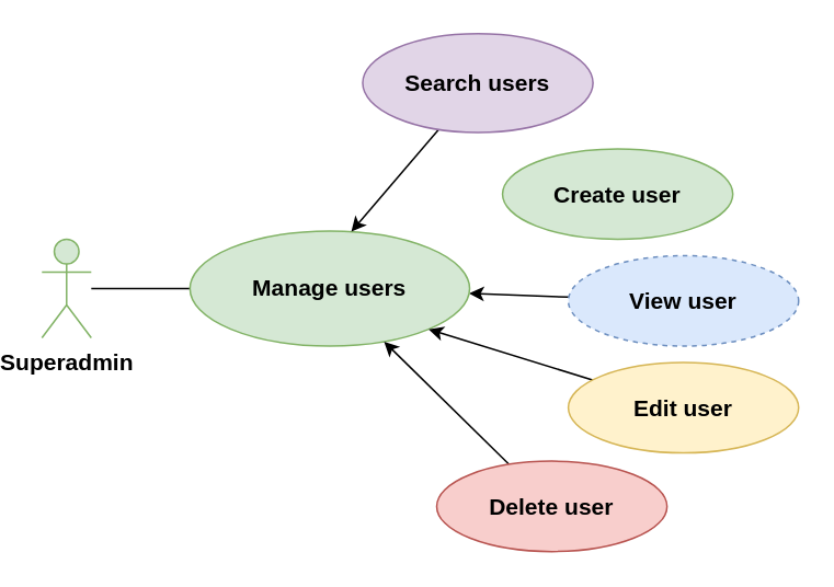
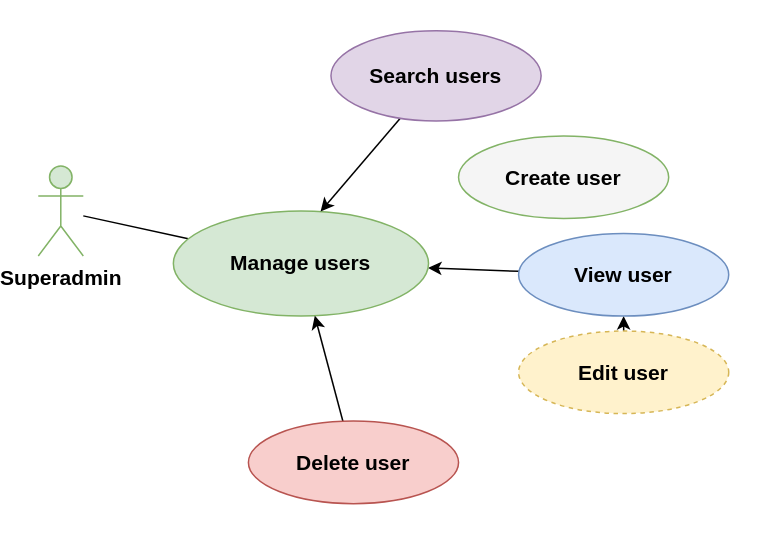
- <mxCell id="10" value="&lt;b&gt;&lt;font style=&quot;font-size: 14px;&quot;&gt;Create user&lt;/font&gt;&lt;/b&gt;" style="ellipse;whiteSpace=wrap;html=1;fillColor=#d5e8d4;strokeColor=#82b366;" vertex="1" parent="1"><mxGeometry x="300" y="90" width="140" height="55" as="geometry" /></mxCell>
+ <mxCell id="10" value="&lt;b&gt;&lt;font style=&quot;font-size: 14px;&quot;&gt;Create user&lt;/font&gt;&lt;/b&gt;" style="ellipse;whiteSpace=wrap;html=1;fillColor=#f5f5f5;strokeColor=#82b366;" vertex="1" parent="1"><mxGeometry x="300" y="90" width="140" height="55" as="geometry" /></mxCell>
- <mxCell id="3" value="Superadmin" style="shape=umlActor;verticalLabelPosition=bottom;verticalAlign=top;html=1;outlineConnect=0;fillColor=#d5e8d4;strokeColor=#82b366;fontStyle=1;fontSize=14;" parent="1" vertex="1"><mxGeometry x="20" y="145" width="30" height="60" as="geometry" /></mxCell>
+ <mxCell id="3" value="Superadmin" style="shape=umlActor;verticalLabelPosition=bottom;verticalAlign=top;html=1;outlineConnect=0;fillColor=#d5e8d4;strokeColor=#82b366;fontStyle=1;fontSize=14;" parent="1" vertex="1"><mxGeometry x="20" y="110" width="30" height="60" as="geometry" /></mxCell>
- <mxCell id="13" value="&lt;b&gt;&lt;font style=&quot;font-size: 14px;&quot;&gt;View user&lt;/font&gt;&lt;/b&gt;" style="ellipse;whiteSpace=wrap;html=1;fillColor=#dae8fc;strokeColor=#6c8ebf;dashed=1;" vertex="1" parent="1"><mxGeometry x="340" y="155" width="140" height="55" as="geometry" /></mxCell>
+ <mxCell id="13" value="&lt;b&gt;&lt;font style=&quot;font-size: 14px;&quot;&gt;View user&lt;/font&gt;&lt;/b&gt;" style="ellipse;whiteSpace=wrap;html=1;fillColor=#dae8fc;strokeColor=#6c8ebf;" vertex="1" parent="1"><mxGeometry x="340" y="155" width="140" height="55" as="geometry" /></mxCell>
- <mxCell id="8" style="edgeStyle=none;html=1;entryX=1;entryY=1;entryDx=0;entryDy=0;endArrow=classic;endFill=1;" edge="1" parent="1" source="9" target="5"><mxGeometry relative="1" as="geometry" /></mxCell>
+ <mxCell id="8" style="edgeStyle=none;html=1;endArrow=classic;endFill=1;" edge="1" parent="1" source="9" target="13"><mxGeometry relative="1" as="geometry" /></mxCell>
- <mxCell id="9" value="&lt;b&gt;&lt;font style=&quot;font-size: 14px;&quot;&gt;Edit user&lt;br&gt;&lt;/font&gt;&lt;/b&gt;" style="ellipse;whiteSpace=wrap;html=1;fillColor=#fff2cc;strokeColor=#d6b656;" vertex="1" parent="1"><mxGeometry x="340" y="220" width="140" height="55" as="geometry" /></mxCell>
+ <mxCell id="9" value="&lt;b&gt;&lt;font style=&quot;font-size: 14px;&quot;&gt;Edit user&lt;br&gt;&lt;/font&gt;&lt;/b&gt;" style="ellipse;whiteSpace=wrap;html=1;fillColor=#fff2cc;strokeColor=#d6b656;dashed=1;" vertex="1" parent="1"><mxGeometry x="340" y="220" width="140" height="55" as="geometry" /></mxCell>
- <mxCell id="12" value="&lt;b&gt;&lt;font style=&quot;font-size: 14px;&quot;&gt;Delete user&lt;/font&gt;&lt;/b&gt;" style="ellipse;whiteSpace=wrap;html=1;fillColor=#f8cecc;strokeColor=#b85450;" vertex="1" parent="1"><mxGeometry x="260" y="280" width="140" height="55" as="geometry" /></mxCell>
+ <mxCell id="12" value="&lt;b&gt;&lt;font style=&quot;font-size: 14px;&quot;&gt;Delete user&lt;/font&gt;&lt;/b&gt;" style="ellipse;whiteSpace=wrap;html=1;fillColor=#f8cecc;strokeColor=#b85450;" vertex="1" parent="1"><mxGeometry x="160" y="280" width="140" height="55" as="geometry" /></mxCell>
